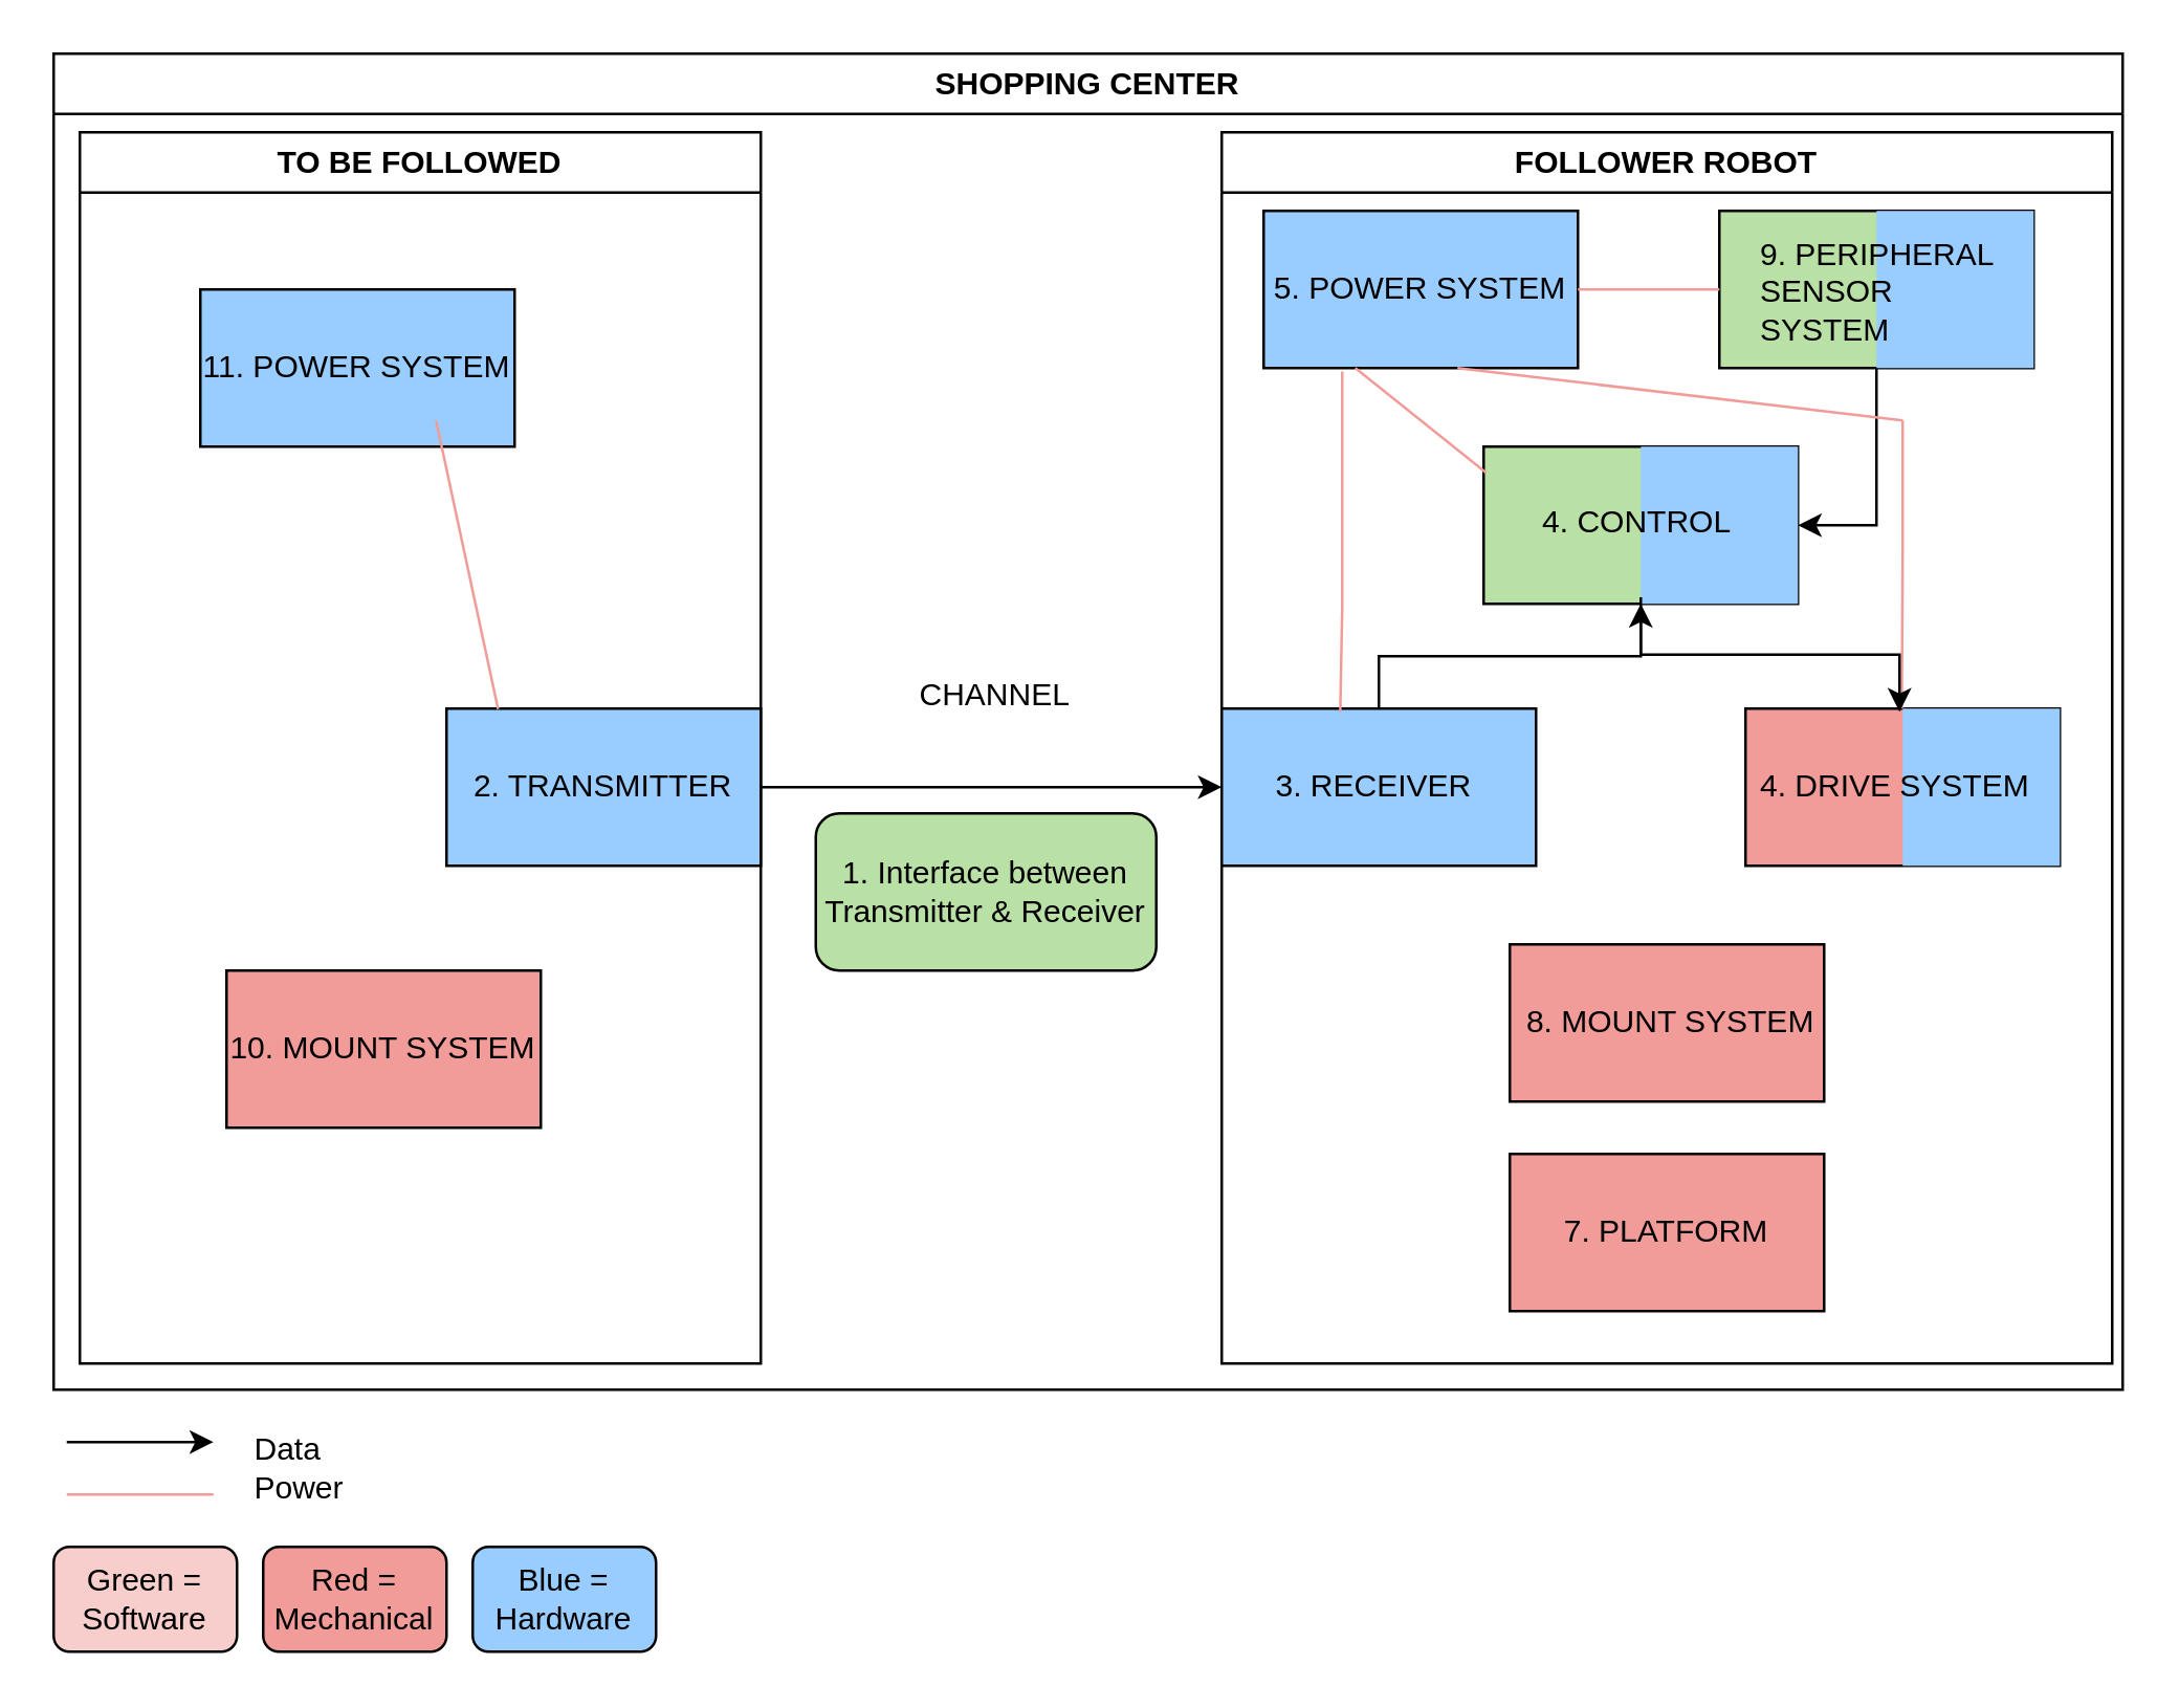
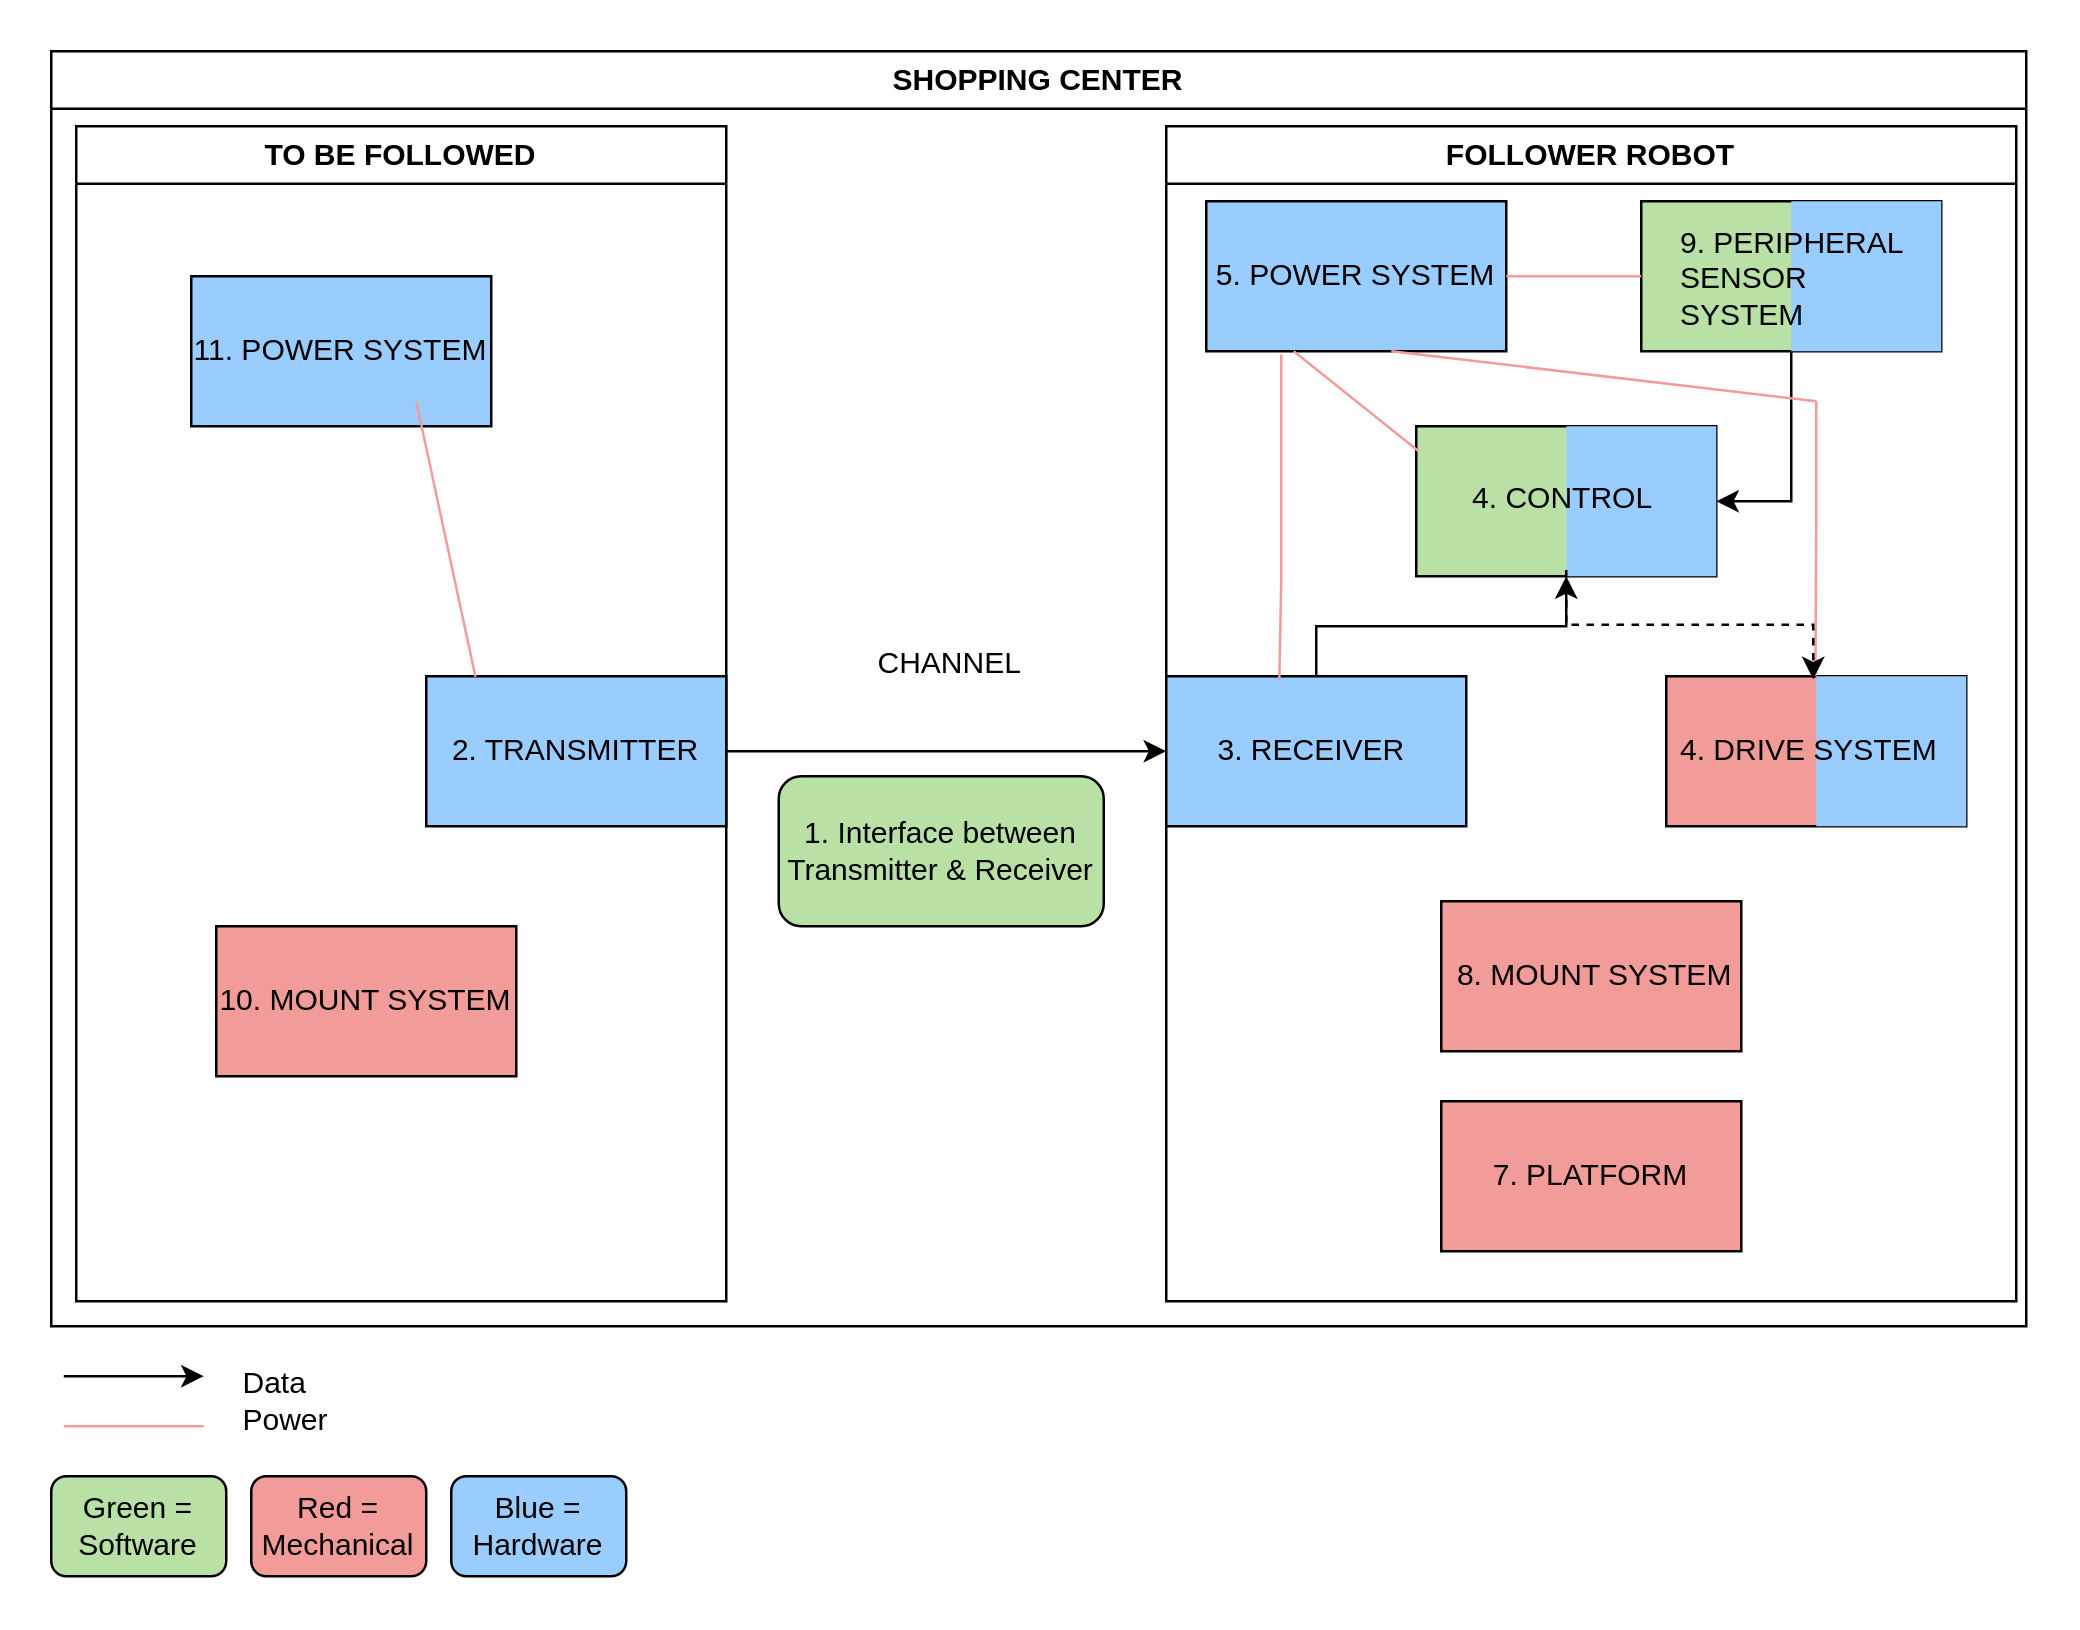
- <mxCell id="28" style="edgeStyle=orthogonalEdgeStyle;rounded=0;orthogonalLoop=1;jettySize=auto;html=1;" edge="1" parent="9" source="29" target="30"><mxGeometry relative="1" as="geometry" /></mxCell>
+ <mxCell id="28" style="edgeStyle=orthogonalEdgeStyle;rounded=0;orthogonalLoop=1;jettySize=auto;html=1;dashed=1;" edge="1" parent="9" source="29" target="30"><mxGeometry relative="1" as="geometry" /></mxCell>
- <mxCell id="35" value="Green = Software" style="rounded=1;whiteSpace=wrap;html=1;fillColor=#f8cecc;" vertex="1" parent="1"><mxGeometry x="20" y="590" width="70" height="40" as="geometry" /></mxCell>
+ <mxCell id="35" value="Green = Software" style="rounded=1;whiteSpace=wrap;html=1;fillColor=#B9E0A5;" vertex="1" parent="1"><mxGeometry x="20" y="590" width="70" height="40" as="geometry" /></mxCell>
